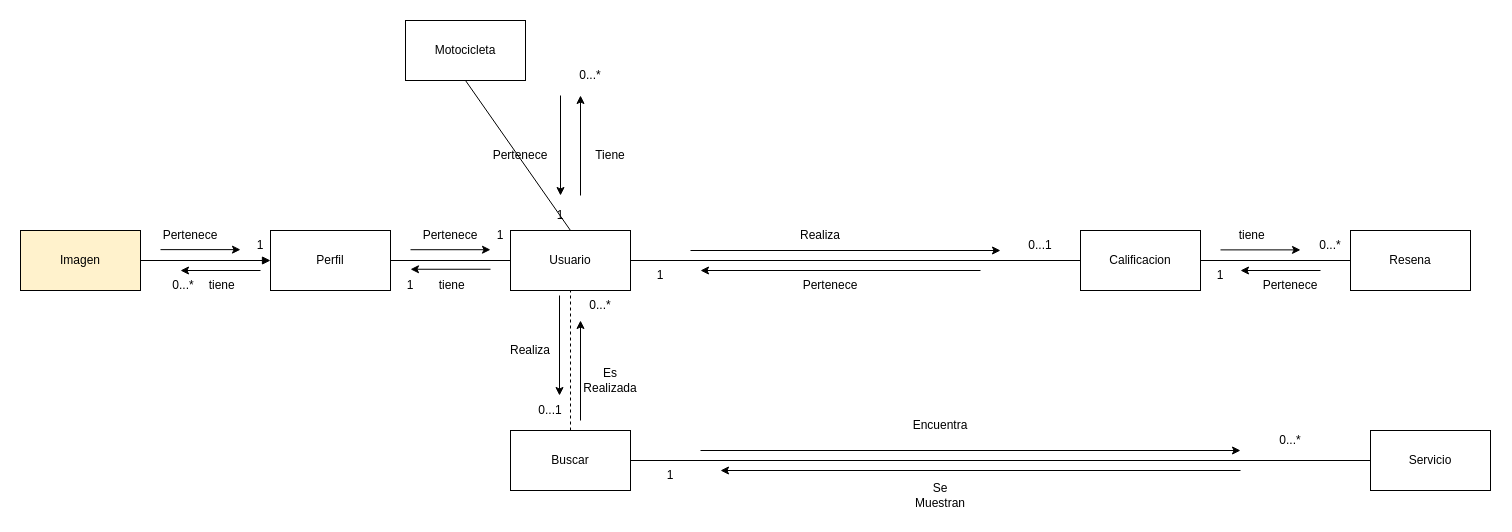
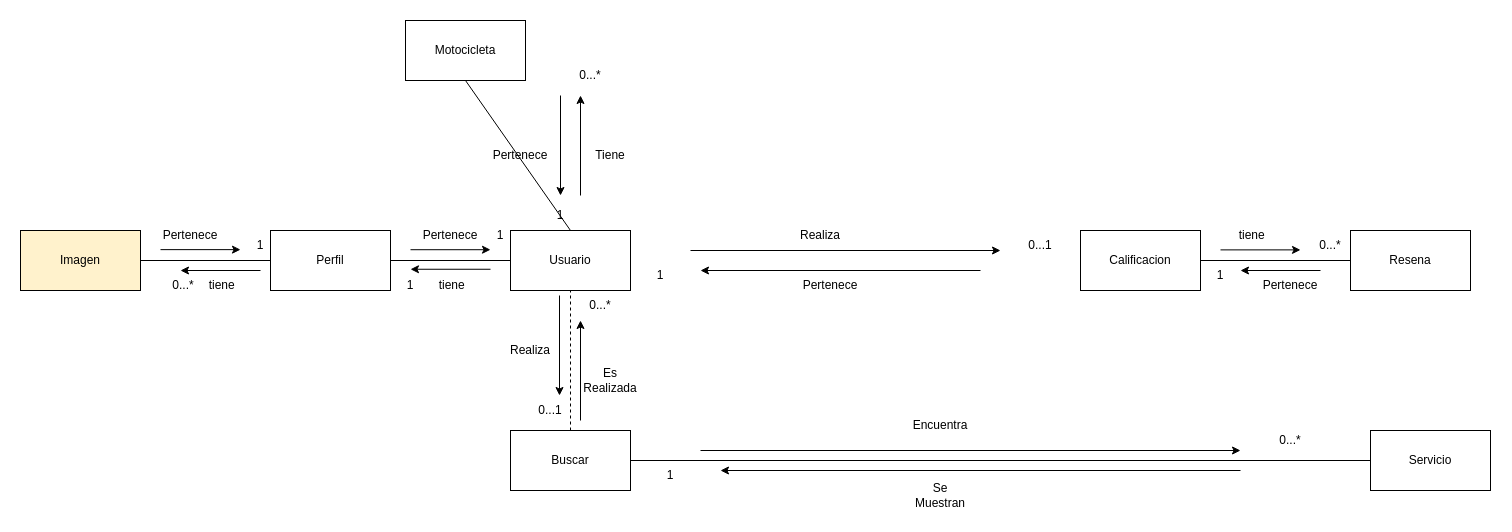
- <mxCell id="53" value="" style="endArrow=block;html=1;rounded=0;entryX=0;entryY=0.5;entryDx=0;entryDy=0;" edge="1" parent="1" source="47" target="46"><mxGeometry width="50" height="50" relative="1" as="geometry"><mxPoint x="170" y="400" as="sourcePoint" /><mxPoint x="220" y="350" as="targetPoint" /></mxGeometry></mxCell>
+ <mxCell id="53" value="" style="endArrow=none;html=1;rounded=0;entryX=0;entryY=0.5;entryDx=0;entryDy=0;" edge="1" parent="1" source="47" target="46"><mxGeometry width="50" height="50" relative="1" as="geometry"><mxPoint x="170" y="400" as="sourcePoint" /><mxPoint x="220" y="350" as="targetPoint" /></mxGeometry></mxCell>
- <mxCell id="8" value="" style="endArrow=none;html=1;rounded=0;exitX=1;exitY=0.5;exitDx=0;exitDy=0;entryX=0;entryY=0.5;entryDx=0;entryDy=0;" edge="1" parent="1" source="3" target="5"><mxGeometry width="50" height="50" relative="1" as="geometry"><mxPoint x="727" y="260" as="sourcePoint" /><mxPoint y="280" as="targetPoint" x="980" /></mxGeometry></mxCell>
